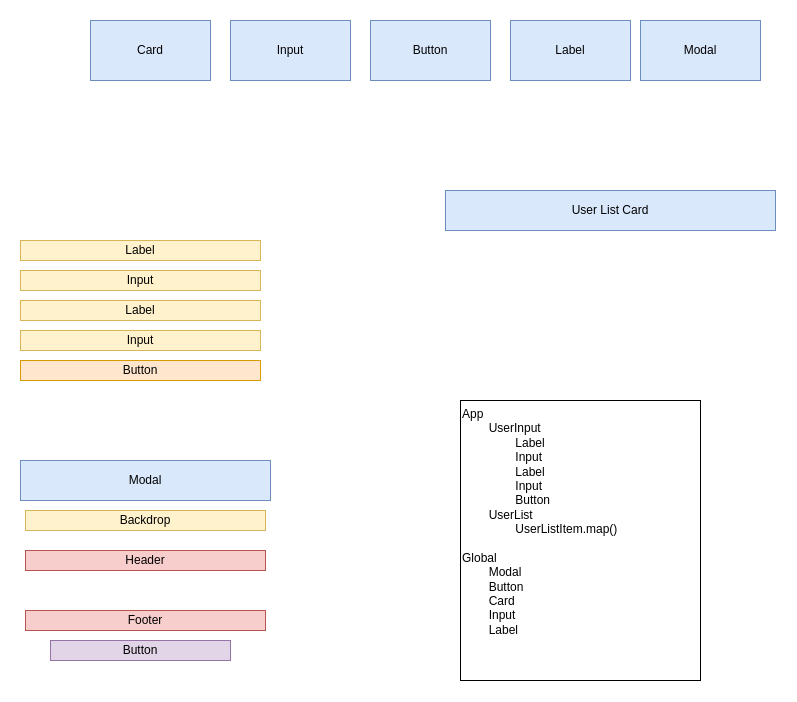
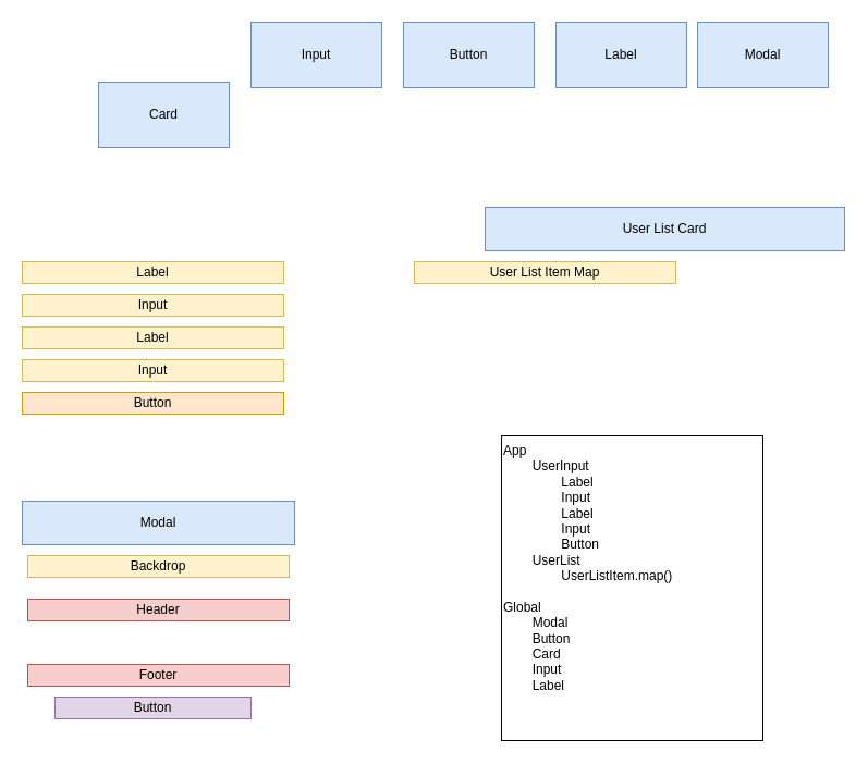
- <mxCell id="2" value="&lt;font color=&quot;#000000&quot;&gt;Card&lt;br&gt;&lt;/font&gt;" style="rounded=0;whiteSpace=wrap;html=1;fillColor=#dae8fc;strokeColor=#6c8ebf;" vertex="1" parent="1"><mxGeometry x="90" y="20" width="120" height="60" as="geometry" /></mxCell>
+ <mxCell id="2" value="&lt;font color=&quot;#000000&quot;&gt;Card&lt;br&gt;&lt;/font&gt;" style="rounded=0;whiteSpace=wrap;html=1;fillColor=#dae8fc;strokeColor=#6c8ebf;" vertex="1" parent="1"><mxGeometry x="90" y="75" width="120" height="60" as="geometry" /></mxCell>
+ <mxCell id="12" value="&lt;font color=&quot;#000000&quot;&gt;User List Item Map&lt;br&gt;&lt;/font&gt;" style="rounded=0;whiteSpace=wrap;html=1;fillColor=#fff2cc;strokeColor=#d6b656;" vertex="1" parent="1"><mxGeometry x="380" y="240" width="240" height="20" as="geometry" /></mxCell>
